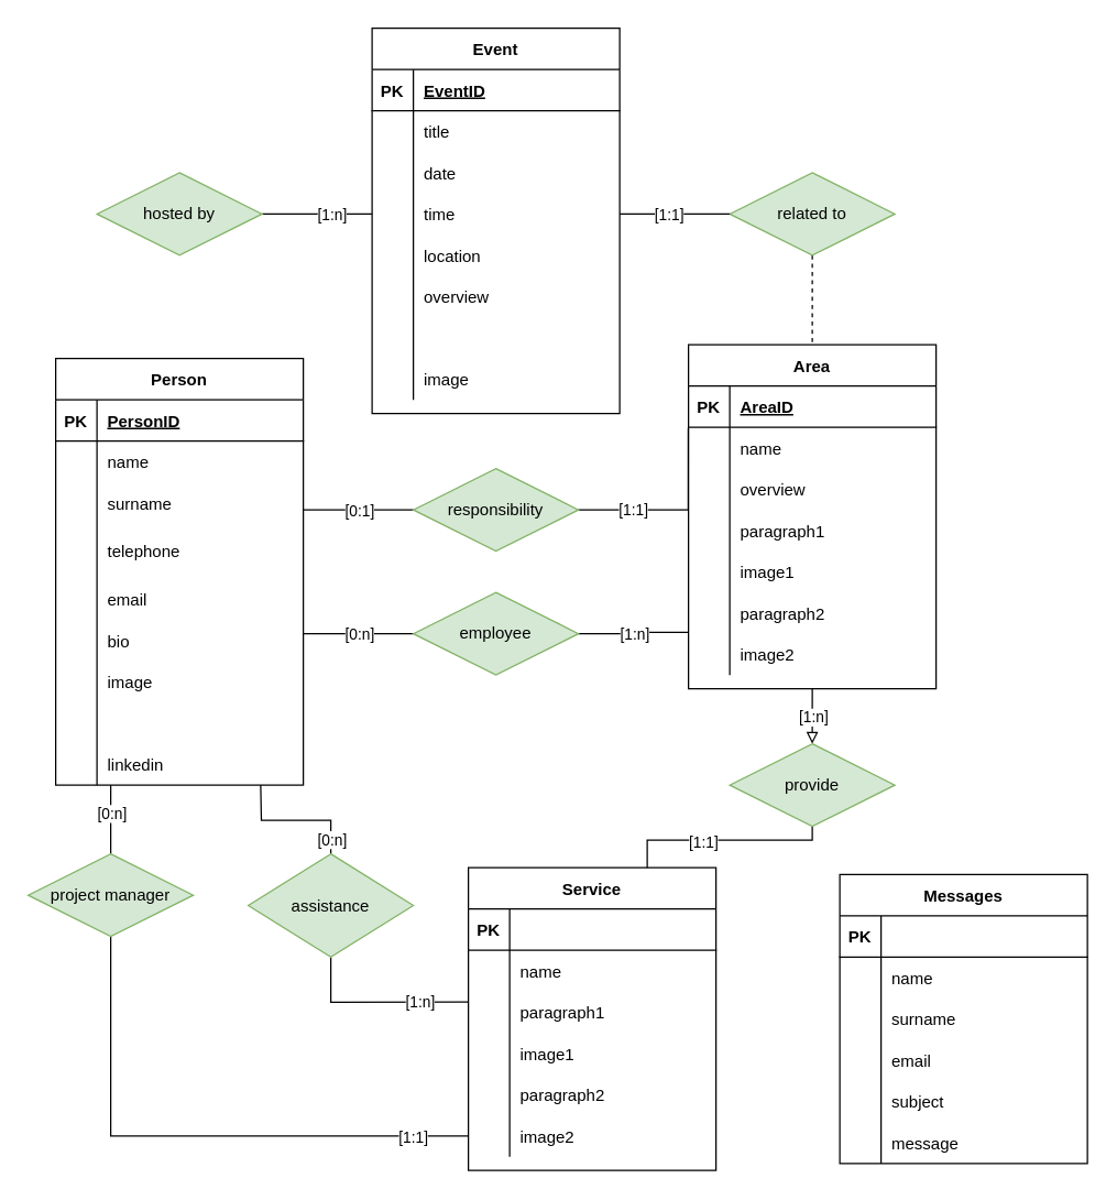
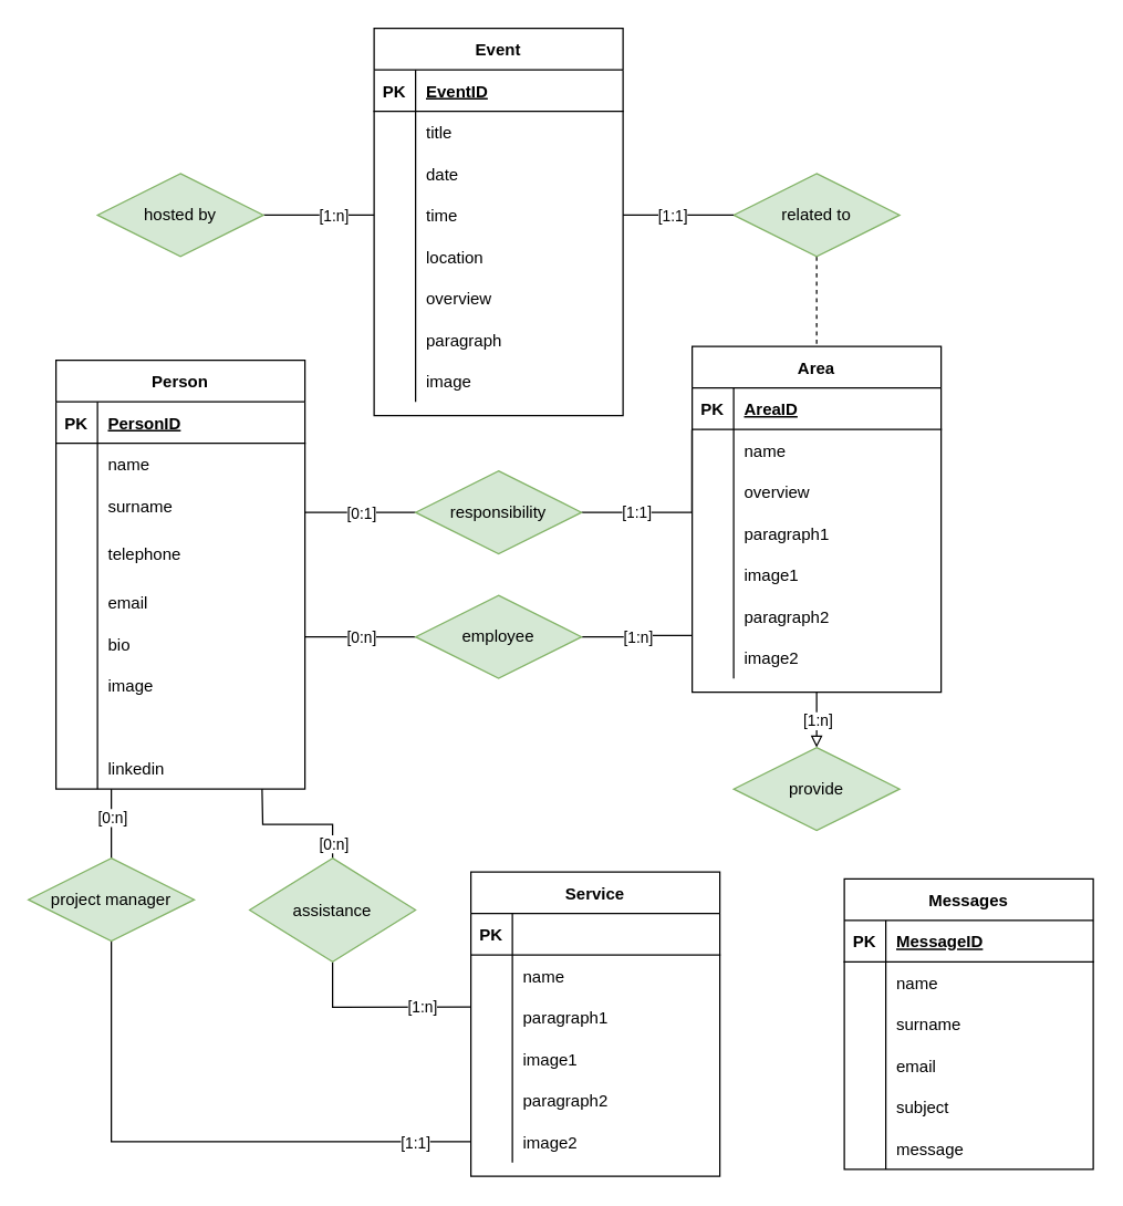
+ <mxCell id="50" value="paragraph" style="shape=partialRectangle;connectable=0;fillColor=none;top=0;left=0;bottom=0;right=0;align=left;spacingLeft=6;overflow=hidden;" parent="48" vertex="1"><mxGeometry x="30" width="150" height="30" as="geometry" /></mxCell>
- <mxCell id="111" style="edgeStyle=orthogonalEdgeStyle;rounded=0;orthogonalLoop=1;jettySize=auto;html=1;endArrow=none;endFill=0;startArrow=none;startFill=0;" parent="1" source="113" target="54" edge="1"><mxGeometry relative="1" as="geometry"><Array as="points"><mxPoint x="590" y="610" /><mxPoint x="470" y="610" /></Array></mxGeometry></mxCell>
- <mxCell id="112" value="[1:1]" style="edgeLabel;html=1;align=center;verticalAlign=middle;resizable=0;points=[];" parent="111" vertex="1" connectable="0"><mxGeometry x="0.875" relative="1" as="geometry"><mxPoint x="40" y="-10" as="offset" /></mxGeometry></mxCell>
+ <mxCell id="129" value="MessageID" style="shape=partialRectangle;connectable=0;fillColor=none;top=0;left=0;bottom=0;right=0;align=left;spacingLeft=6;fontStyle=5;overflow=hidden;" vertex="1" parent="127"><mxGeometry x="30" width="150" height="30" as="geometry" /></mxCell>
